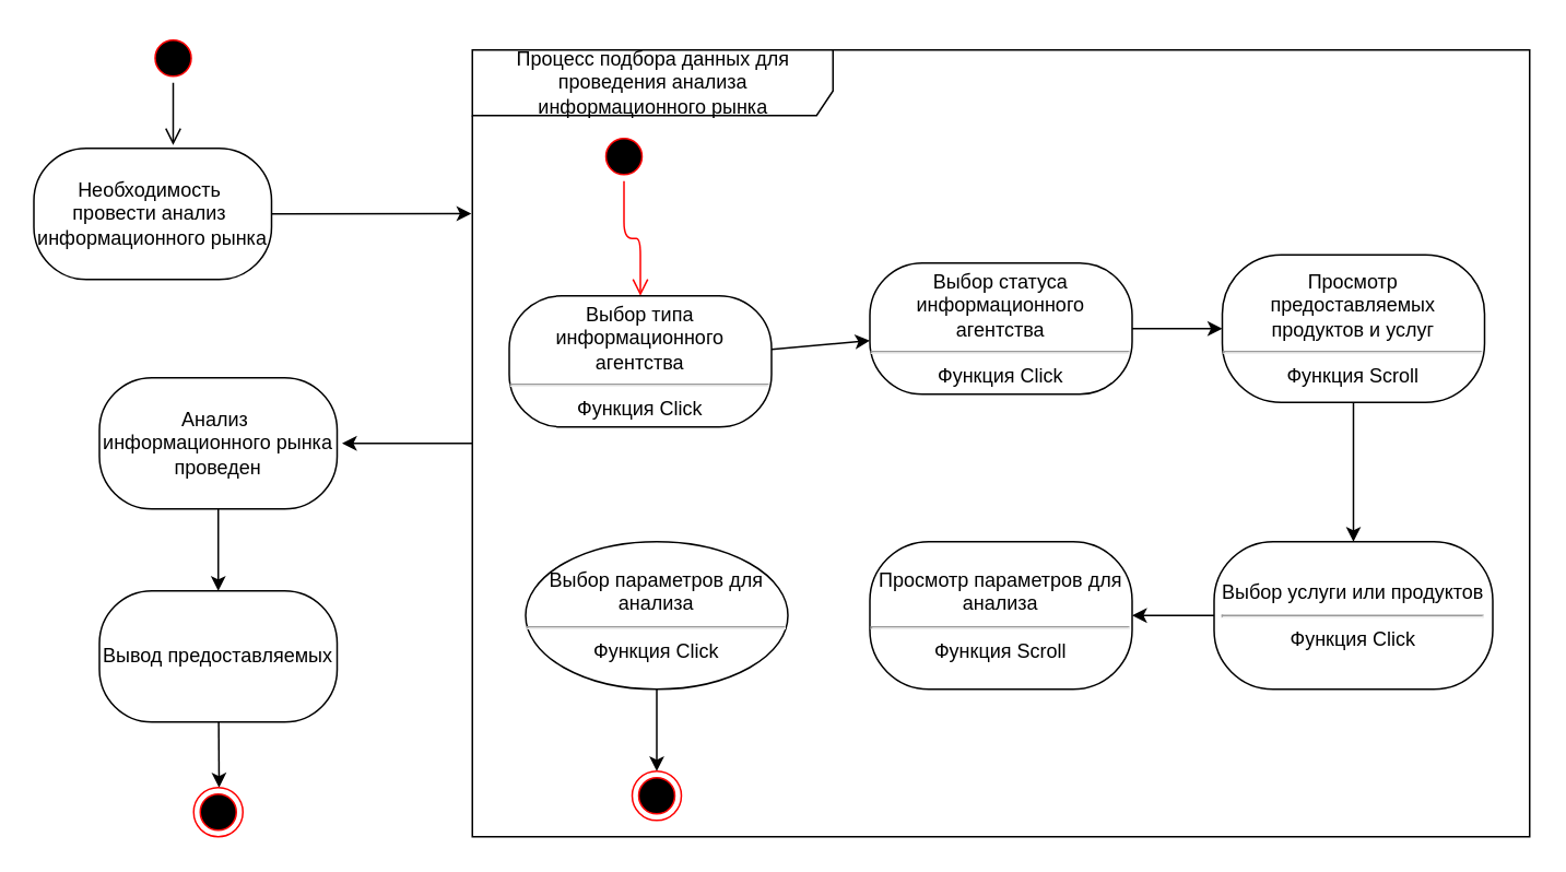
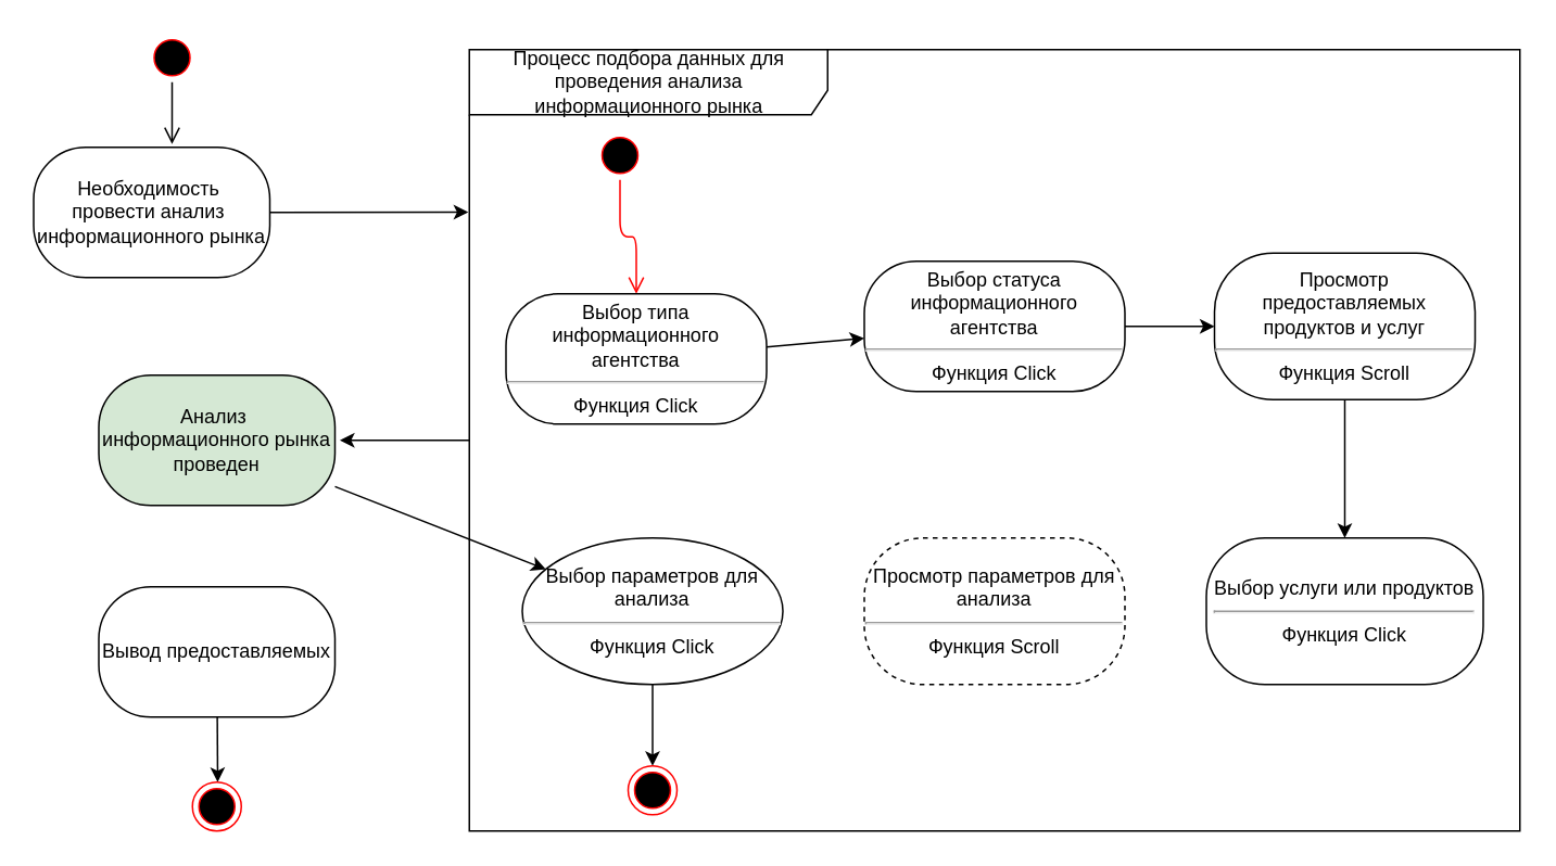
- <mxCell id="25" value="&lt;span style=&quot;white-space: nowrap&quot;&gt;Анализ&amp;nbsp;&lt;br&gt;&lt;/span&gt;информационного рынка проведен" style="rounded=1;whiteSpace=wrap;html=1;arcSize=40;" vertex="1" parent="1"><mxGeometry x="60" y="230" width="145" height="80" as="geometry" /></mxCell>
+ <mxCell id="25" value="&lt;span style=&quot;white-space: nowrap&quot;&gt;Анализ&amp;nbsp;&lt;br&gt;&lt;/span&gt;информационного рынка проведен" style="rounded=1;whiteSpace=wrap;html=1;arcSize=40;fillColor=#d5e8d4;" vertex="1" parent="1"><mxGeometry x="60" y="230" width="145" height="80" as="geometry" /></mxCell>
- <mxCell id="24" value="" style="edgeStyle=none;rounded=0;orthogonalLoop=1;jettySize=auto;html=1;" edge="1" parent="1" source="25" target="27"><mxGeometry relative="1" as="geometry" /></mxCell>
+ <mxCell id="24" value="" style="edgeStyle=none;rounded=0;orthogonalLoop=1;jettySize=auto;html=1;" edge="1" parent="1" source="25" target="20"><mxGeometry relative="1" as="geometry" /></mxCell>
- <mxCell id="21" value="Просмотр параметров для анализа&lt;hr&gt;Функция Scroll" style="rounded=1;whiteSpace=wrap;html=1;arcSize=40;" vertex="1" parent="1"><mxGeometry x="530" y="330" width="160" height="90" as="geometry" /></mxCell>
+ <mxCell id="21" value="Просмотр параметров для анализа&lt;hr&gt;Функция Scroll" style="rounded=1;whiteSpace=wrap;html=1;arcSize=40;dashed=1;" vertex="1" parent="1"><mxGeometry x="530" y="330" width="160" height="90" as="geometry" /></mxCell>
- <mxCell id="17" value="" style="edgeStyle=none;rounded=0;orthogonalLoop=1;jettySize=auto;html=1;" edge="1" parent="1" source="18" target="21"><mxGeometry relative="1" as="geometry" /></mxCell>
